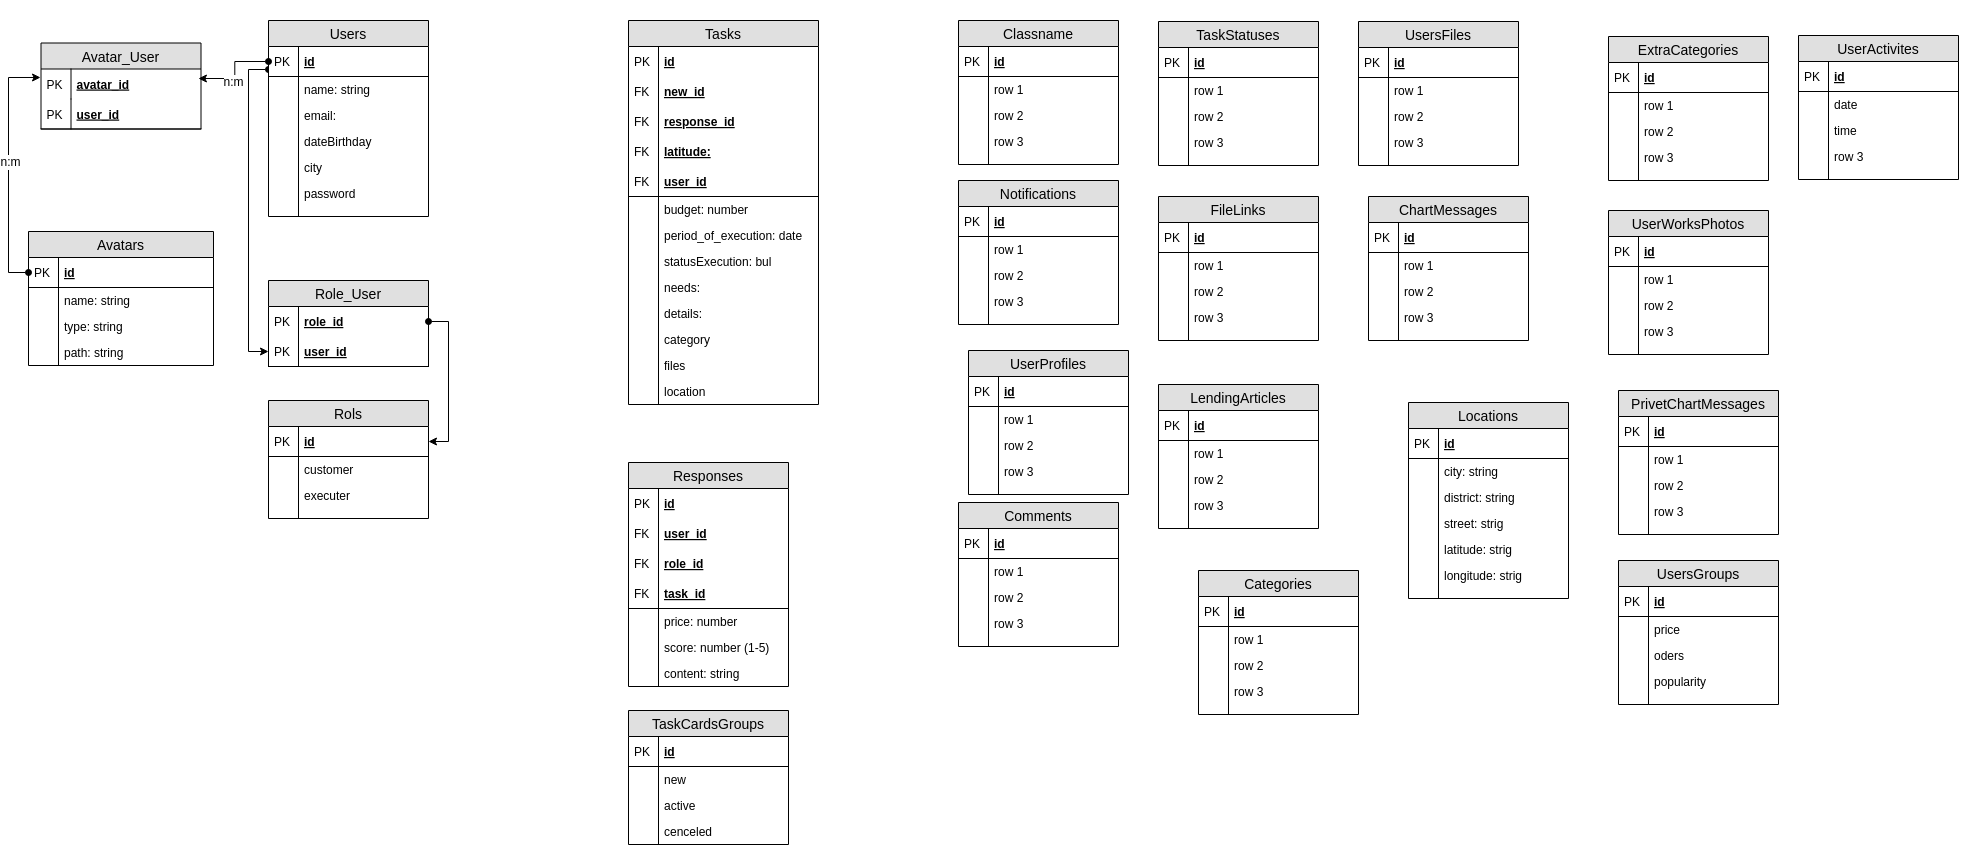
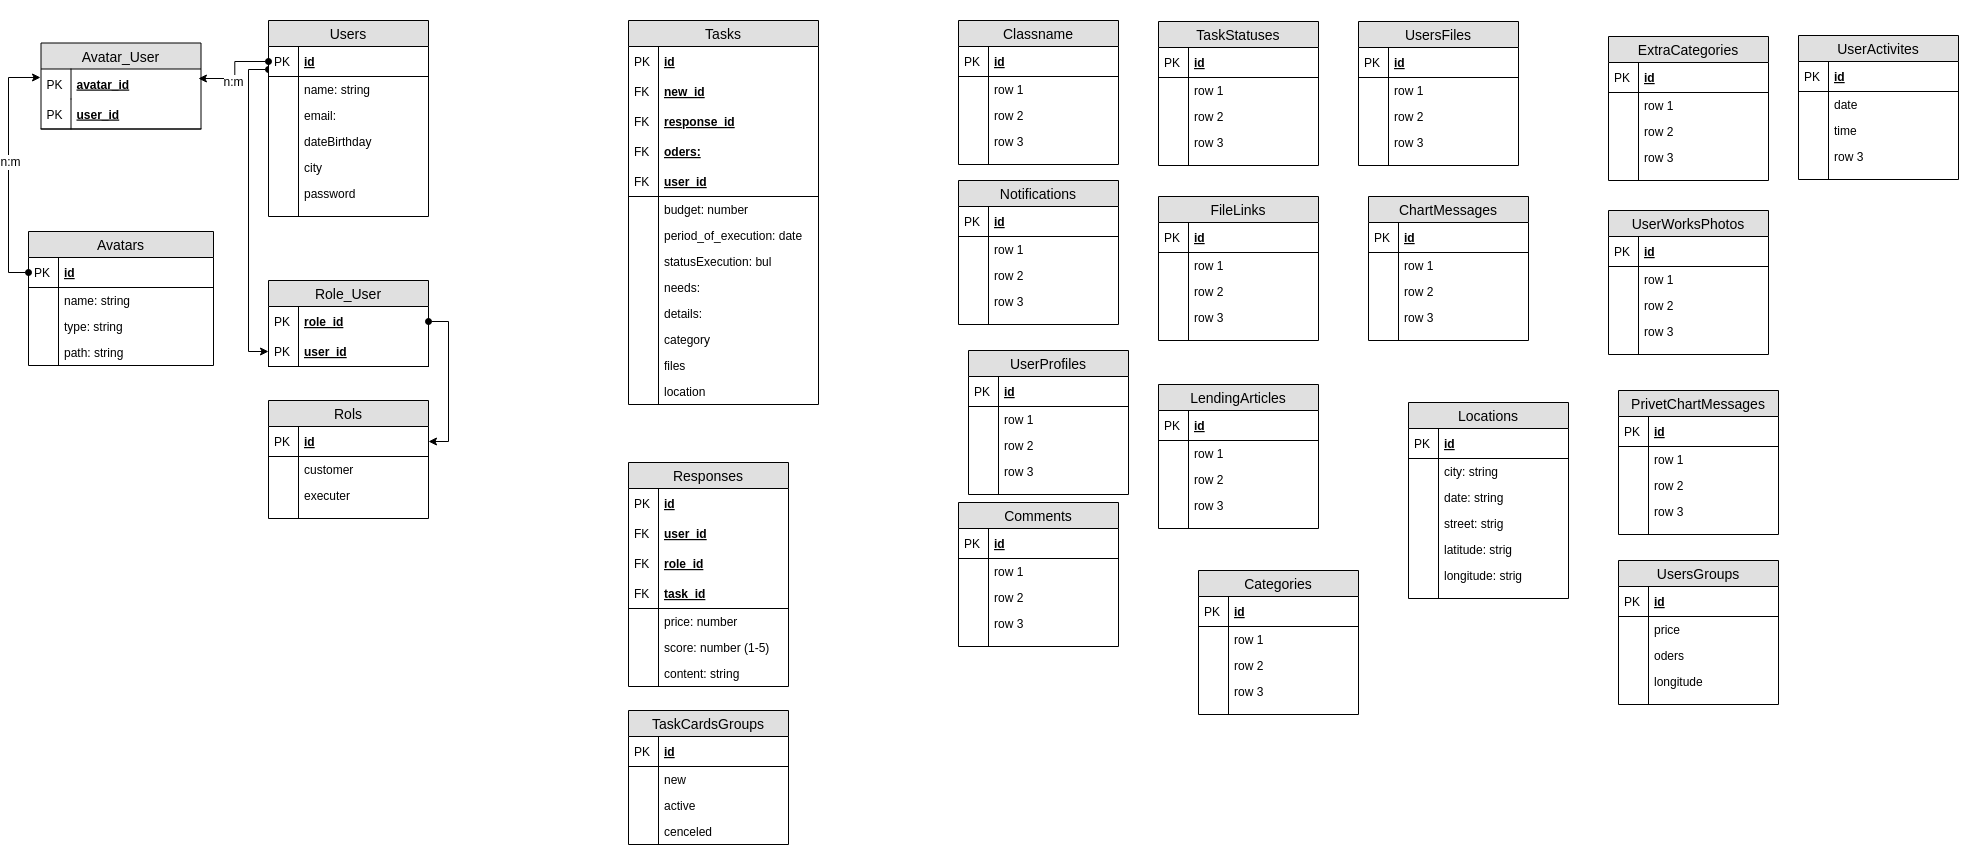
- <mxCell id="36" value="latitude:" style="shape=partialRectangle;top=0;left=0;right=0;bottom=1;align=left;verticalAlign=middle;fillColor=none;spacingLeft=34;spacingRight=4;overflow=hidden;rotatable=0;points=[[0,0.5],[1,0.5]];portConstraint=eastwest;dropTarget=0;fontStyle=5;fontSize=12;strokeColor=none;" parent="29" vertex="1"><mxGeometry y="116" width="190" height="30" as="geometry" /></mxCell>
+ <mxCell id="36" value="oders:" style="shape=partialRectangle;top=0;left=0;right=0;bottom=1;align=left;verticalAlign=middle;fillColor=none;spacingLeft=34;spacingRight=4;overflow=hidden;rotatable=0;points=[[0,0.5],[1,0.5]];portConstraint=eastwest;dropTarget=0;fontStyle=5;fontSize=12;strokeColor=none;" parent="29" vertex="1"><mxGeometry y="116" width="190" height="30" as="geometry" /></mxCell>
- <mxCell id="92" value="district: string" style="shape=partialRectangle;top=0;left=0;right=0;bottom=0;align=left;verticalAlign=top;fillColor=none;spacingLeft=34;spacingRight=4;overflow=hidden;rotatable=0;points=[[0,0.5],[1,0.5]];portConstraint=eastwest;dropTarget=0;fontSize=12;" parent="87" vertex="1"><mxGeometry y="82" width="160" height="26" as="geometry" /></mxCell>
+ <mxCell id="92" value="date: string" style="shape=partialRectangle;top=0;left=0;right=0;bottom=0;align=left;verticalAlign=top;fillColor=none;spacingLeft=34;spacingRight=4;overflow=hidden;rotatable=0;points=[[0,0.5],[1,0.5]];portConstraint=eastwest;dropTarget=0;fontSize=12;" parent="87" vertex="1"><mxGeometry y="82" width="160" height="26" as="geometry" /></mxCell>
- <mxCell id="256" value="popularity" style="shape=partialRectangle;top=0;left=0;right=0;bottom=0;align=left;verticalAlign=top;fillColor=none;spacingLeft=34;spacingRight=4;overflow=hidden;rotatable=0;points=[[0,0.5],[1,0.5]];portConstraint=eastwest;dropTarget=0;fontSize=12;" vertex="1" parent="249"><mxGeometry y="108" width="160" height="26" as="geometry" /></mxCell>
+ <mxCell id="256" value="longitude" style="shape=partialRectangle;top=0;left=0;right=0;bottom=0;align=left;verticalAlign=top;fillColor=none;spacingLeft=34;spacingRight=4;overflow=hidden;rotatable=0;points=[[0,0.5],[1,0.5]];portConstraint=eastwest;dropTarget=0;fontSize=12;" vertex="1" parent="249"><mxGeometry y="108" width="160" height="26" as="geometry" /></mxCell>
